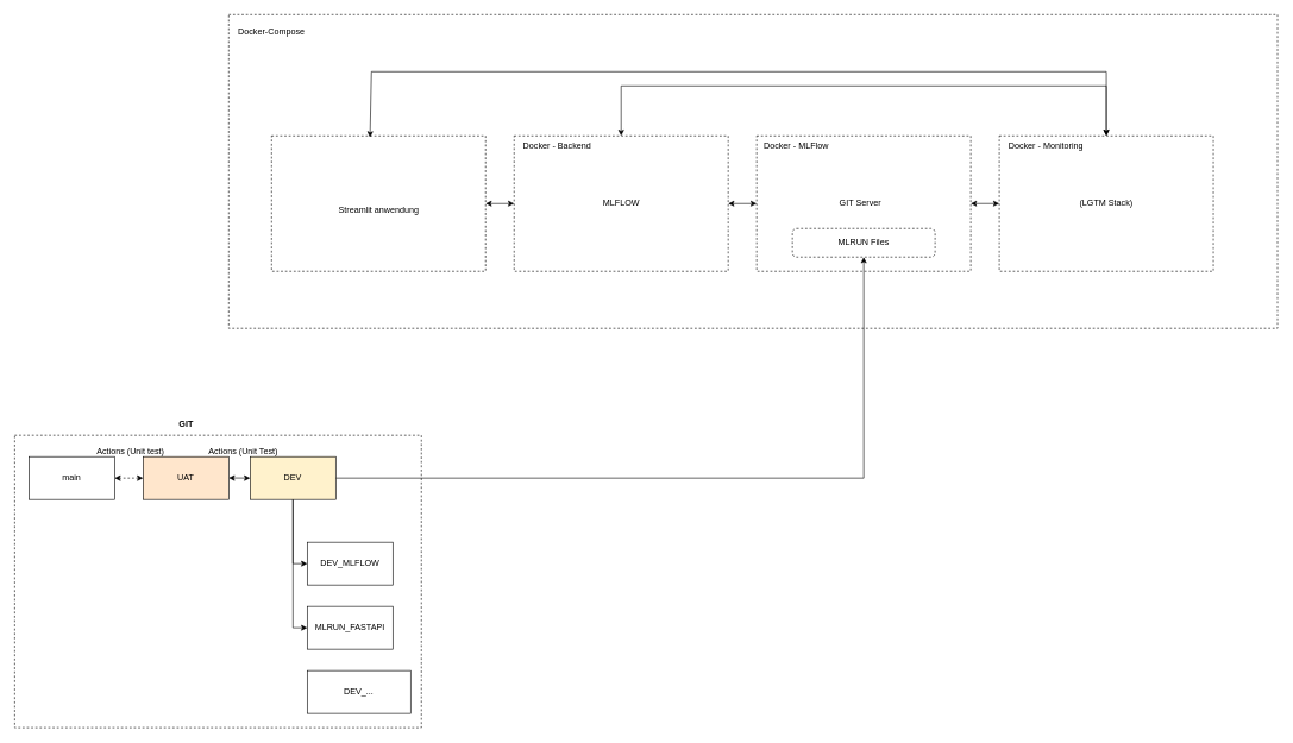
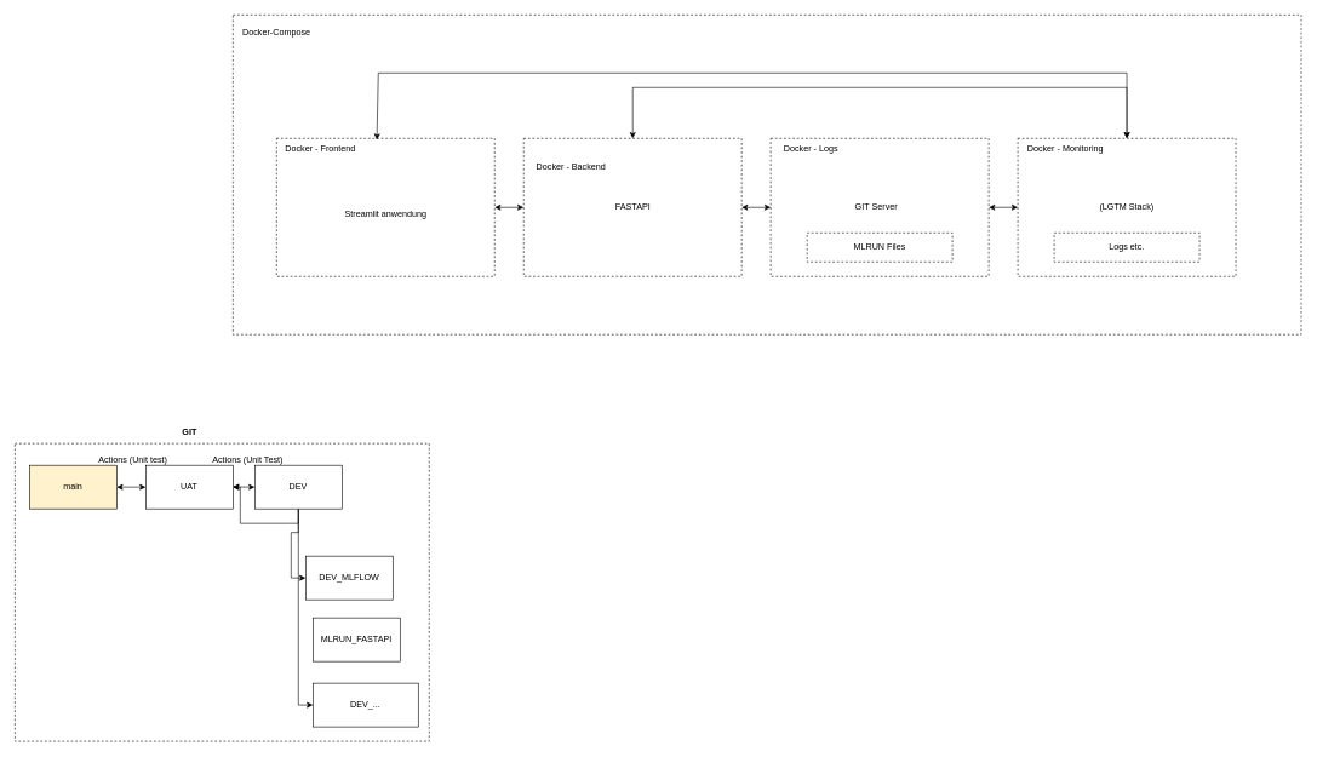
+ <mxCell id="4" value="Docker - Frontend" style="text;html=1;align=center;verticalAlign=middle;resizable=0;points=[];autosize=1;strokeColor=none;fillColor=none;" parent="1" vertex="1"><mxGeometry x="380" y="190" width="120" height="30" as="geometry" /></mxCell>
- <mxCell id="6" value="Docker - Backend" style="text;html=1;align=center;verticalAlign=middle;resizable=0;points=[];autosize=1;strokeColor=none;fillColor=none;" parent="1" vertex="1"><mxGeometry x="720" y="190" width="120" height="30" as="geometry" /></mxCell>
+ <mxCell id="6" value="Docker - Backend" style="text;html=1;align=center;verticalAlign=middle;resizable=0;points=[];autosize=1;strokeColor=none;fillColor=none;" parent="1" vertex="1"><mxGeometry x="725" y="215" width="120" height="30" as="geometry" /></mxCell>
- <mxCell id="8" value="Docker - MLFlow" style="text;html=1;align=center;verticalAlign=middle;resizable=0;points=[];autosize=1;strokeColor=none;fillColor=none;" parent="1" vertex="1"><mxGeometry x="1060" y="190" width="110" height="30" as="geometry" /></mxCell>
+ <mxCell id="8" value="Docker - Logs" style="text;html=1;align=center;verticalAlign=middle;resizable=0;points=[];autosize=1;strokeColor=none;fillColor=none;" parent="1" vertex="1"><mxGeometry x="1060" y="190" width="110" height="30" as="geometry" /></mxCell>
- <mxCell id="17" value="MLFLOW" style="text;html=1;align=center;verticalAlign=middle;resizable=0;points=[];autosize=1;strokeColor=none;fillColor=none;" parent="1" vertex="1"><mxGeometry x="835" y="270" width="70" height="30" as="geometry" /></mxCell>
+ <mxCell id="17" value="FASTAPI" style="text;html=1;align=center;verticalAlign=middle;resizable=0;points=[];autosize=1;strokeColor=none;fillColor=none;" parent="1" vertex="1"><mxGeometry x="835" y="270" width="70" height="30" as="geometry" /></mxCell>
- <mxCell id="33" value="MLRUN Files" style="whiteSpace=wrap;html=1;fillColor=none;dashed=1;rounded=1;" vertex="1" parent="1"><mxGeometry x="1110" y="320" width="200" height="40" as="geometry" /></mxCell>
+ <mxCell id="33" value="MLRUN Files" style="rounded=0;whiteSpace=wrap;html=1;fillColor=none;dashed=1;" vertex="1" parent="1"><mxGeometry x="1110" y="320" width="200" height="40" as="geometry" /></mxCell>
+ <mxCell id="34" value="Logs etc." style="rounded=0;whiteSpace=wrap;html=1;fillColor=none;dashed=1;" vertex="1" parent="1"><mxGeometry x="1450" y="320" width="200" height="40" as="geometry" /></mxCell>
- <mxCell id="23" style="edgeStyle=orthogonalEdgeStyle;rounded=0;orthogonalLoop=1;jettySize=auto;html=1;" parent="1" source="24" target="33" edge="1"><mxGeometry relative="1" as="geometry" /></mxCell>
+ <mxCell id="23" style="edgeStyle=orthogonalEdgeStyle;rounded=0;orthogonalLoop=1;jettySize=auto;html=1;entryX=0;entryY=0.5;entryDx=0;entryDy=0;" parent="1" source="24" target="32" edge="1"><mxGeometry relative="1" as="geometry" /></mxCell>
- <mxCell id="19" value="main" style="rounded=0;whiteSpace=wrap;html=1;" parent="1" vertex="1"><mxGeometry x="40" y="640" width="120" height="60" as="geometry" /></mxCell>
+ <mxCell id="19" value="main" style="rounded=0;whiteSpace=wrap;html=1;fillColor=#fff2cc;" parent="1" vertex="1"><mxGeometry x="40" y="640" width="120" height="60" as="geometry" /></mxCell>
- <mxCell id="30" value="" style="endArrow=classic;startArrow=classic;html=1;rounded=0;exitX=1;exitY=0.5;exitDx=0;exitDy=0;entryX=0;entryY=0.5;entryDx=0;entryDy=0;dashed=1;" parent="1" source="19" target="20" edge="1"><mxGeometry width="50" height="50" relative="1" as="geometry"><mxPoint x="220" y="760" as="sourcePoint" /><mxPoint x="270" y="710" as="targetPoint" /></mxGeometry></mxCell>
+ <mxCell id="30" value="" style="endArrow=classic;startArrow=classic;html=1;rounded=0;exitX=1;exitY=0.5;exitDx=0;exitDy=0;entryX=0;entryY=0.5;entryDx=0;entryDy=0;" parent="1" source="19" target="20" edge="1"><mxGeometry width="50" height="50" relative="1" as="geometry"><mxPoint x="220" y="760" as="sourcePoint" /><mxPoint x="270" y="710" as="targetPoint" /></mxGeometry></mxCell>
- <mxCell id="20" value="UAT" style="rounded=0;whiteSpace=wrap;html=1;fillColor=#ffe6cc;" parent="1" vertex="1"><mxGeometry x="200" y="640" width="120" height="60" as="geometry" /></mxCell>
+ <mxCell id="20" value="UAT" style="rounded=0;whiteSpace=wrap;html=1;" parent="1" vertex="1"><mxGeometry x="200" y="640" width="120" height="60" as="geometry" /></mxCell>
- <mxCell id="24" value="DEV" style="rounded=0;whiteSpace=wrap;html=1;fillColor=#fff2cc;" parent="1" vertex="1"><mxGeometry x="350" y="640" width="120" height="60" as="geometry" /></mxCell>
+ <mxCell id="24" value="DEV" style="rounded=0;whiteSpace=wrap;html=1;" parent="1" vertex="1"><mxGeometry x="350" y="640" width="120" height="60" as="geometry" /></mxCell>
- <mxCell id="25" value="DEV_MLFLOW" style="rounded=0;whiteSpace=wrap;html=1;" parent="1" vertex="1"><mxGeometry x="430" y="760" width="120" height="60" as="geometry" /></mxCell>
+ <mxCell id="25" value="DEV_MLFLOW" style="rounded=0;whiteSpace=wrap;html=1;" parent="1" vertex="1"><mxGeometry x="420" y="765" width="120" height="60" as="geometry" /></mxCell>
- <mxCell id="22" style="edgeStyle=orthogonalEdgeStyle;rounded=0;orthogonalLoop=1;jettySize=auto;html=1;exitX=0.5;exitY=1;exitDx=0;exitDy=0;entryX=0;entryY=0.5;entryDx=0;entryDy=0;" parent="1" source="24" target="26" edge="1"><mxGeometry relative="1" as="geometry" /></mxCell>
+ <mxCell id="22" style="edgeStyle=orthogonalEdgeStyle;rounded=0;orthogonalLoop=1;jettySize=auto;html=1;exitX=0.5;exitY=1;exitDx=0;exitDy=0;" parent="1" source="24" target="20" edge="1"><mxGeometry relative="1" as="geometry" /></mxCell>
